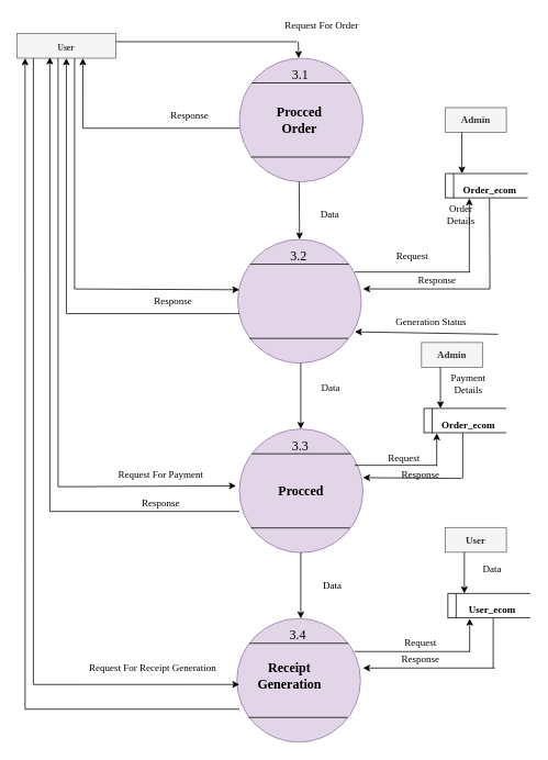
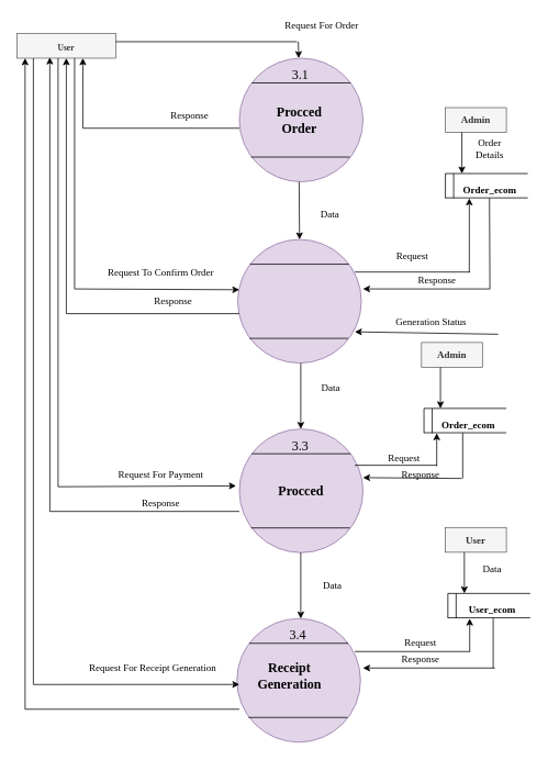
- <mxCell id="60" value="Order&lt;br&gt;Details" style="text;html=1;strokeColor=none;fillColor=none;align=center;verticalAlign=middle;whiteSpace=wrap;rounded=0;fontFamily=Lucida Console;" parent="1" vertex="1"><mxGeometry x="539" y="250" width="40" height="20" as="geometry" /></mxCell>
+ <mxCell id="60" value="Order&lt;br&gt;Details" style="text;html=1;strokeColor=none;fillColor=none;align=center;verticalAlign=middle;whiteSpace=wrap;rounded=0;fontFamily=Lucida Console;" parent="1" vertex="1"><mxGeometry x="574" y="170" width="40" height="20" as="geometry" /></mxCell>
- <mxCell id="9" value="3.2" style="text;html=1;strokeColor=none;fillColor=none;align=center;verticalAlign=middle;whiteSpace=wrap;rounded=0;fontSize=16;fontFamily=Lucida Console;" parent="1" vertex="1"><mxGeometry x="342" y="300" width="40" height="20" as="geometry" /></mxCell>
+ <mxCell id="33" value="Request To Confirm Order" style="text;html=1;strokeColor=none;fillColor=none;align=center;verticalAlign=middle;whiteSpace=wrap;rounded=0;fontFamily=Lucida Console;fontSize=12;" parent="1" vertex="1"><mxGeometry x="120" y="320" width="150" height="20" as="geometry" /></mxCell>
- <mxCell id="74" value="Payment&lt;br&gt;Details" style="text;html=1;strokeColor=none;fillColor=none;align=center;verticalAlign=middle;whiteSpace=wrap;rounded=0;fontFamily=Lucida Console;" parent="1" vertex="1"><mxGeometry x="548" y="455" width="40" height="20" as="geometry" /></mxCell>
